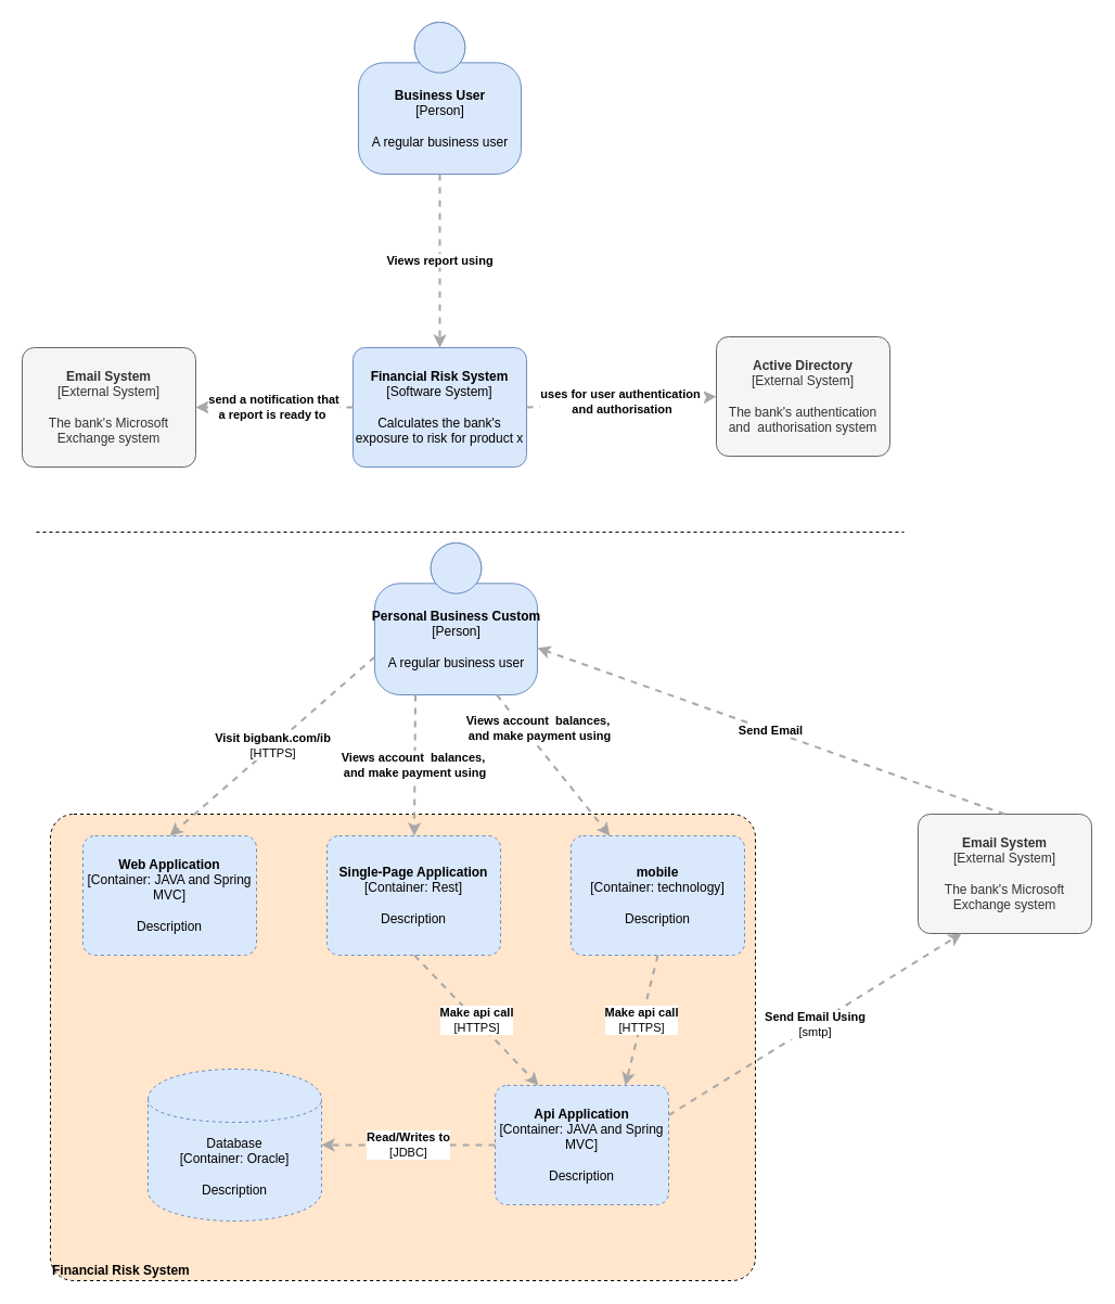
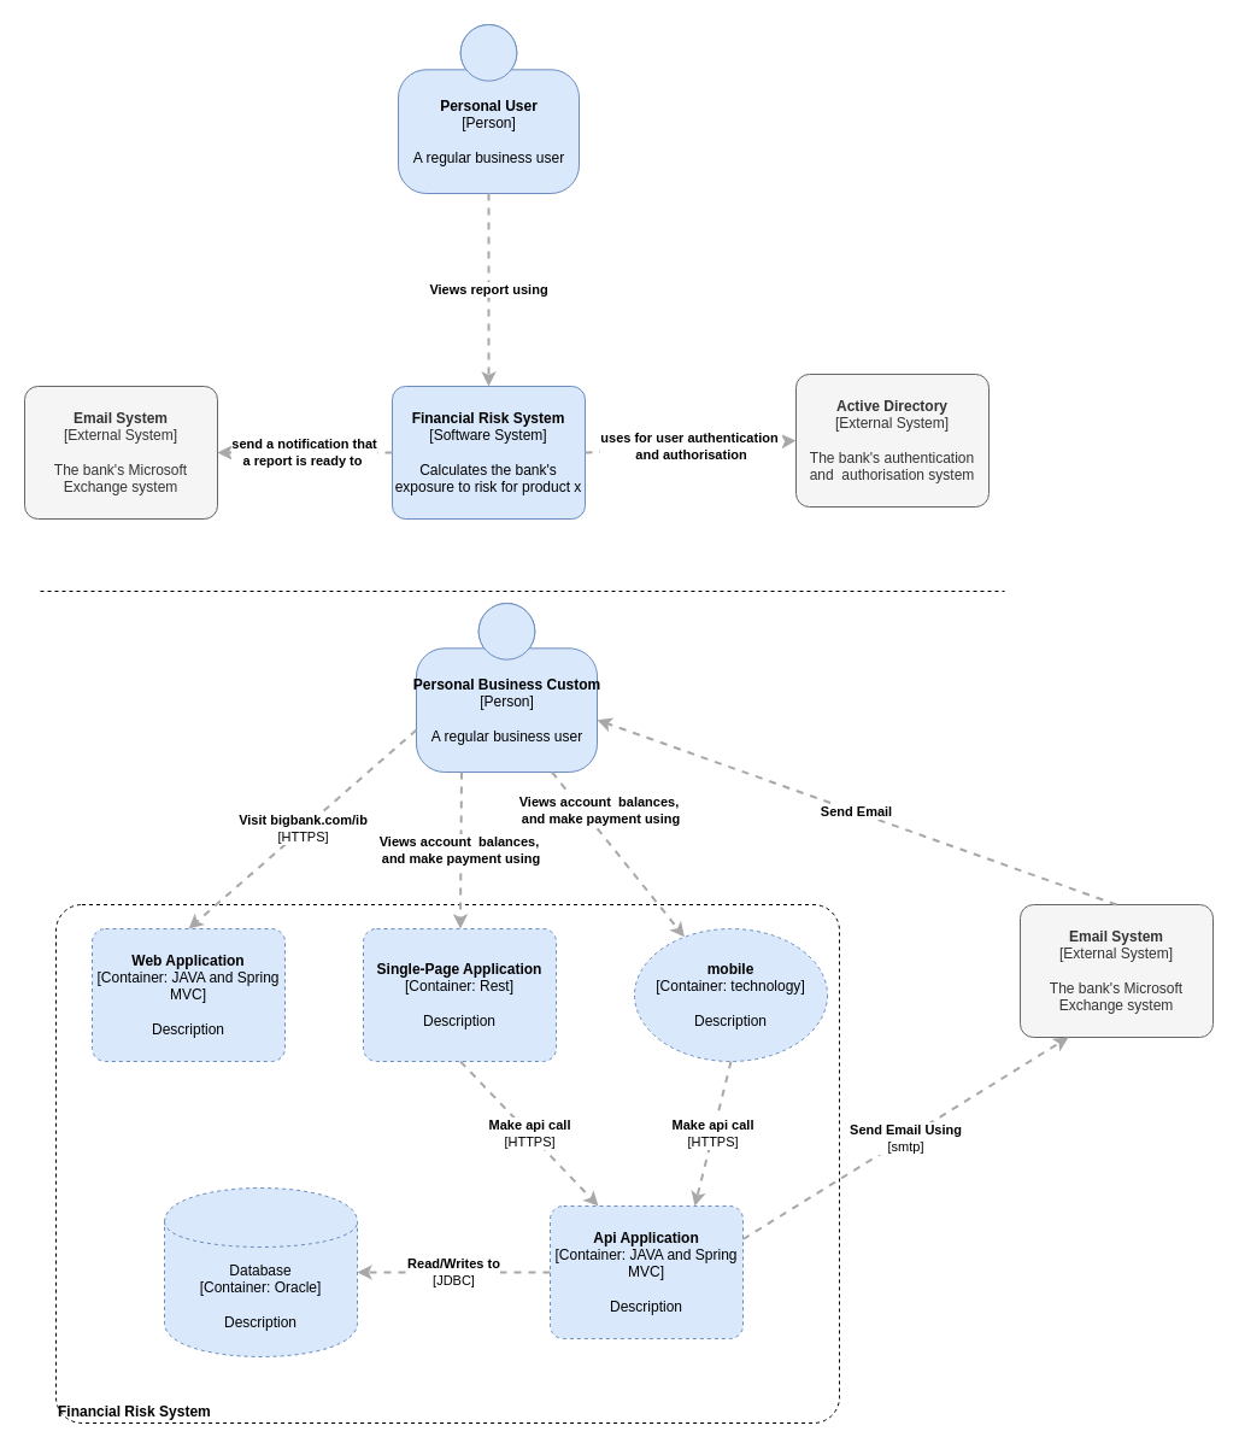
- <mxCell id="2" value="&lt;b&gt;Business User&lt;/b&gt;&lt;br&gt;&lt;div&gt;[Person]&lt;/div&gt;&lt;br&gt;&lt;div&gt;A regular business user&lt;/div&gt;" style="html=1;dashed=0;whitespace=wrap;fillColor=#DAE8FC;strokeColor=#6C8EBF;shape=mxgraph.c4.person;align=center;points=[[0.5,0,0],[1,0.5,0],[1,0.75,0],[0.75,1,0],[0.5,1,0],[0.25,1,0],[0,0.75,0],[0,0.5,0]];" parent="1" vertex="1"><mxGeometry x="330" width="150" height="140" as="geometry" y="20" /></mxCell>
+ <mxCell id="2" value="&lt;b&gt;Personal User&lt;/b&gt;&lt;br&gt;&lt;div&gt;[Person]&lt;/div&gt;&lt;br&gt;&lt;div&gt;A regular business user&lt;/div&gt;" style="html=1;dashed=0;whitespace=wrap;fillColor=#DAE8FC;strokeColor=#6C8EBF;shape=mxgraph.c4.person;align=center;points=[[0.5,0,0],[1,0.5,0],[1,0.75,0],[0.75,1,0],[0.5,1,0],[0.25,1,0],[0,0.75,0],[0,0.5,0]];" parent="1" vertex="1"><mxGeometry x="330" width="150" height="140" as="geometry" y="20" /></mxCell>
- <mxCell id="15" value="&lt;b&gt;mobile&lt;/b&gt;&lt;br&gt;&lt;div&gt;[Container:&amp;nbsp;&lt;span&gt;technology&lt;/span&gt;&lt;span&gt;]&lt;/span&gt;&lt;/div&gt;&lt;br&gt;&lt;div&gt;Description&lt;/div&gt;" style="rounded=1;whiteSpace=wrap;html=1;labelBackgroundColor=none;fillColor=#dae8fc;fontColor=#000000;align=center;arcSize=10;strokeColor=#6c8ebf;points=[[0.25,0,0],[0.5,0,0],[0.75,0,0],[1,0.25,0],[1,0.5,0],[1,0.75,0],[0.75,1,0],[0.5,1,0],[0.25,1,0],[0,0.75,0],[0,0.5,0],[0,0.25,0]];dashed=1;" parent="1" vertex="1"><mxGeometry x="526" y="770" width="160" height="110.0" as="geometry" /></mxCell>
+ <mxCell id="15" value="&lt;b&gt;mobile&lt;/b&gt;&lt;br&gt;&lt;div&gt;[Container:&amp;nbsp;&lt;span&gt;technology&lt;/span&gt;&lt;span&gt;]&lt;/span&gt;&lt;/div&gt;&lt;br&gt;&lt;div&gt;Description&lt;/div&gt;" style="ellipse;whiteSpace=wrap;html=1;labelBackgroundColor=none;fillColor=#dae8fc;fontColor=#000000;align=center;arcSize=10;strokeColor=#6c8ebf;points=[[0.25,0,0],[0.5,0,0],[0.75,0,0],[1,0.25,0],[1,0.5,0],[1,0.75,0],[0.75,1,0],[0.5,1,0],[0.25,1,0],[0,0.75,0],[0,0.5,0],[0,0.25,0]];dashed=1;" parent="1" vertex="1"><mxGeometry x="526" y="770" width="160" height="110.0" as="geometry" /></mxCell>
- <mxCell id="11" value="&lt;div style=&quot;text-align: left&quot;&gt;&lt;b style=&quot;text-align: center&quot;&gt;Financial Risk System&lt;/b&gt;&lt;br&gt;&lt;/div&gt;" style="rounded=1;whiteSpace=wrap;html=1;labelBackgroundColor=none;fillColor=#ffe6cc;fontColor=#000000;align=left;arcSize=5;strokeColor=#000000;verticalAlign=bottom;points=[[0.25,0,0],[0.5,0,0],[0.75,0,0],[1,0.25,0],[1,0.5,0],[1,0.75,0],[0.75,1,0],[0.5,1,0],[0.25,1,0],[0,0.75,0],[0,0.5,0],[0,0.25,0]];dashed=1;" parent="1" vertex="1"><mxGeometry x="46" y="750" width="650" height="430" as="geometry" /></mxCell>
+ <mxCell id="11" value="&lt;div style=&quot;text-align: left&quot;&gt;&lt;b style=&quot;text-align: center&quot;&gt;Financial Risk System&lt;/b&gt;&lt;br&gt;&lt;/div&gt;" style="rounded=1;whiteSpace=wrap;html=1;labelBackgroundColor=none;fillColor=#ffffff;fontColor=#000000;align=left;arcSize=5;strokeColor=#000000;verticalAlign=bottom;points=[[0.25,0,0],[0.5,0,0],[0.75,0,0],[1,0.25,0],[1,0.5,0],[1,0.75,0],[0.75,1,0],[0.5,1,0],[0.25,1,0],[0,0.75,0],[0,0.5,0],[0,0.25,0]];dashed=1;" parent="1" vertex="1"><mxGeometry x="46" y="750" width="650" height="430" as="geometry" /></mxCell>
